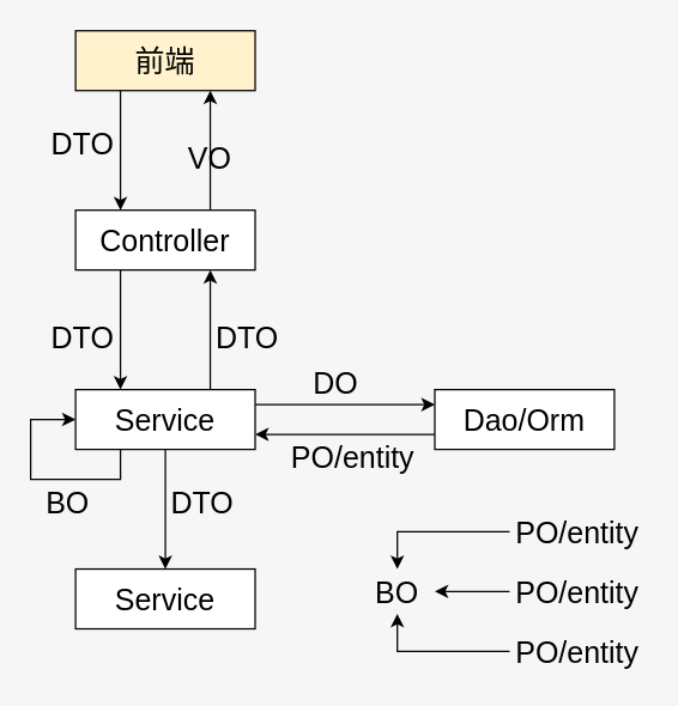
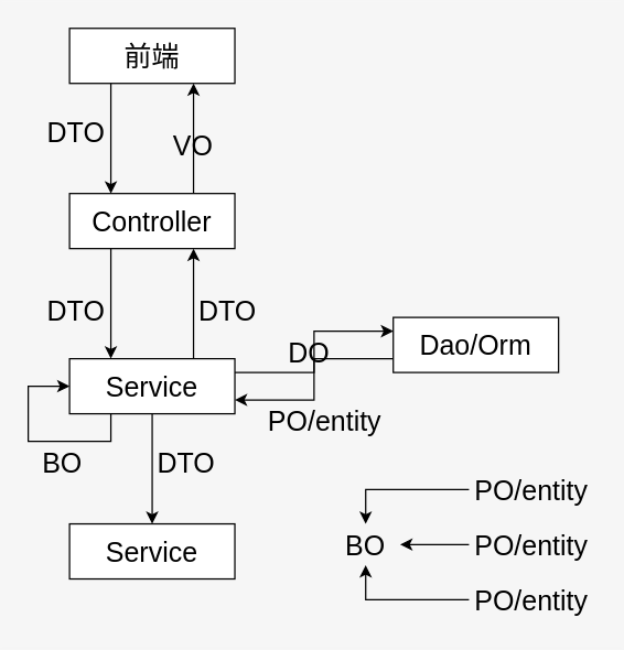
- <mxCell id="6" value="前端" style="rounded=0;whiteSpace=wrap;html=1;fontSize=20;fillColor=#fff2cc;" vertex="1" parent="1"><mxGeometry x="50" y="20" width="120" height="40" as="geometry" /></mxCell>
+ <mxCell id="6" value="前端" style="rounded=0;whiteSpace=wrap;html=1;fontSize=20;" vertex="1" parent="1"><mxGeometry x="50" y="20" width="120" height="40" as="geometry" /></mxCell>
- <mxCell id="12" value="Dao/Orm" style="rounded=0;whiteSpace=wrap;html=1;fontSize=20;" vertex="1" parent="1"><mxGeometry x="290" y="260" width="120" height="40" as="geometry" /></mxCell>
+ <mxCell id="12" value="Dao/Orm" style="rounded=0;whiteSpace=wrap;html=1;fontSize=20;" vertex="1" parent="1"><mxGeometry x="285" y="230" width="120" height="40" as="geometry" /></mxCell>
